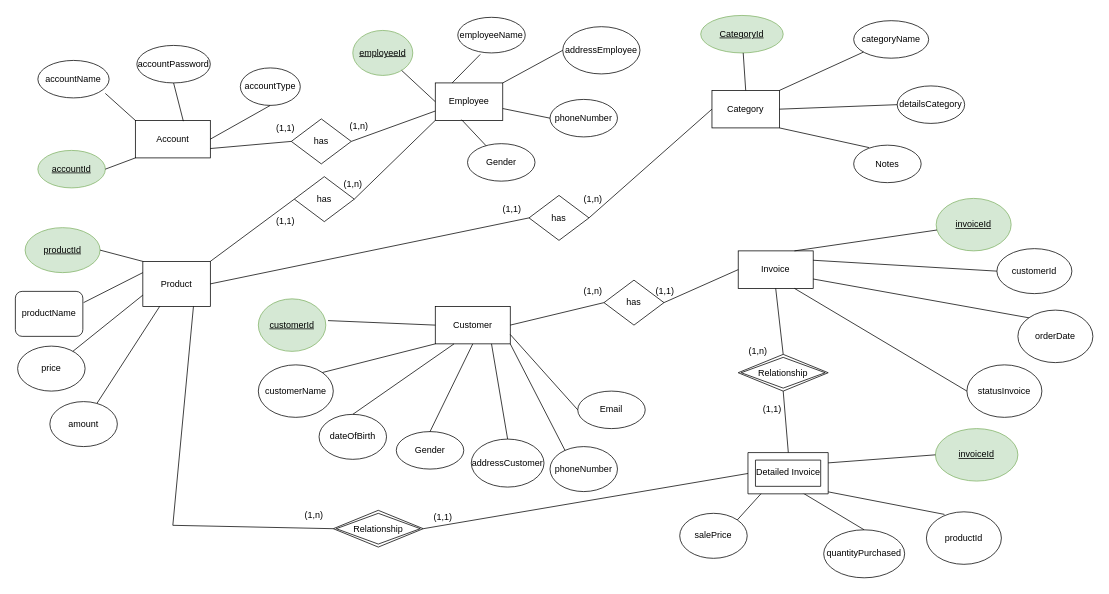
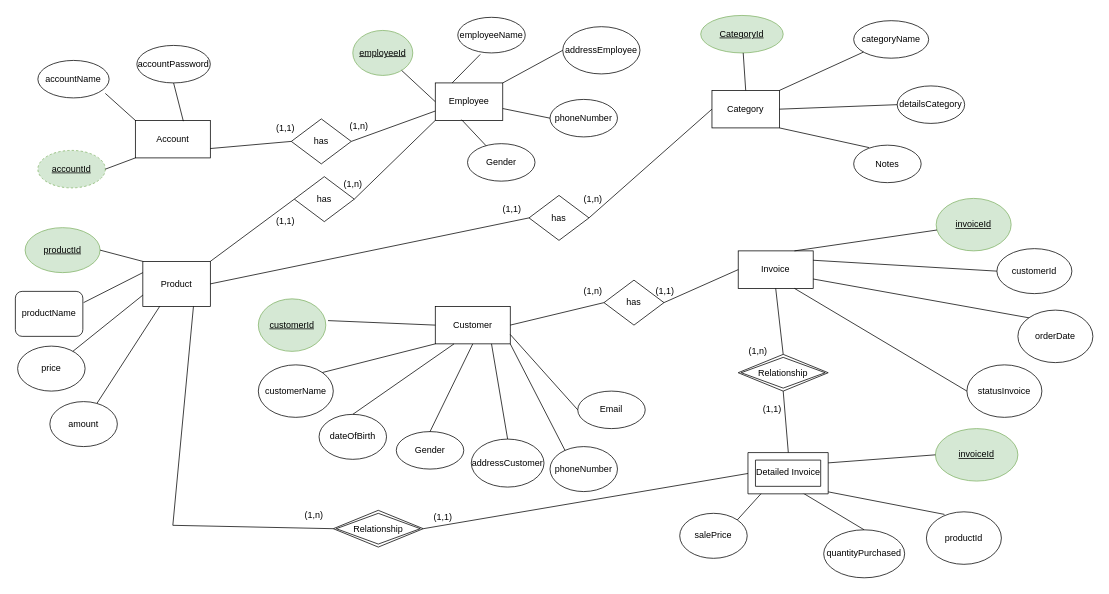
- <mxCell id="5" value="accountType" style="ellipse;whiteSpace=wrap;html=1;" parent="1" vertex="1"><mxGeometry x="320" y="90" width="80" height="50" as="geometry" /></mxCell>
- <mxCell id="34" value="" style="endArrow=none;html=1;rounded=0;entryX=1;entryY=0.5;entryDx=0;entryDy=0;exitX=0.5;exitY=1;exitDx=0;exitDy=0;" parent="1" source="5" target="2" edge="1"><mxGeometry width="50" height="50" relative="1" as="geometry"><mxPoint x="420" y="400" as="sourcePoint" /><mxPoint x="470" y="350" as="targetPoint" /></mxGeometry></mxCell>
- <mxCell id="4" value="&lt;u&gt;accountId&lt;/u&gt;" style="ellipse;whiteSpace=wrap;html=1;fillColor=#d5e8d4;strokeColor=#82b366;" parent="1" vertex="1"><mxGeometry x="50" y="200" width="90" height="50" as="geometry" /></mxCell>
+ <mxCell id="4" value="&lt;u&gt;accountId&lt;/u&gt;" style="ellipse;whiteSpace=wrap;html=1;fillColor=#d5e8d4;strokeColor=#82b366;dashed=1;" parent="1" vertex="1"><mxGeometry x="50" y="200" width="90" height="50" as="geometry" /></mxCell>
